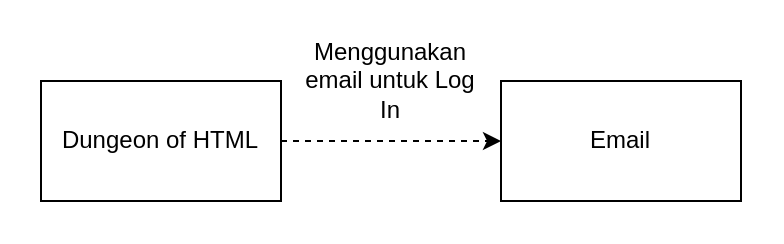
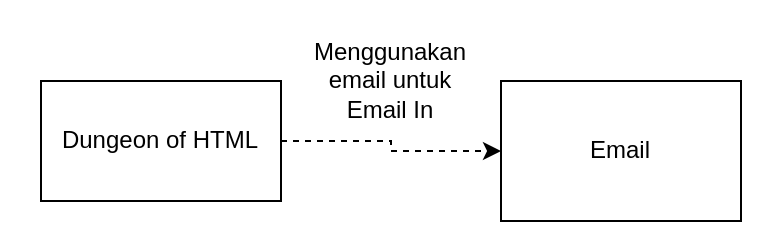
- <mxCell id="5" value="Menggunakan email untuk Log In" style="text;html=1;align=center;verticalAlign=middle;whiteSpace=wrap;rounded=0;" vertex="1" parent="1"><mxGeometry x="150" y="20" width="90" height="40" as="geometry" /></mxCell>
+ <mxCell id="5" value="Menggunakan email untuk Email In" style="text;html=1;align=center;verticalAlign=middle;whiteSpace=wrap;rounded=0;" vertex="1" parent="1"><mxGeometry x="150" y="20" width="90" height="40" as="geometry" /></mxCell>
- <mxCell id="4" value="Email" style="rounded=0;whiteSpace=wrap;html=1;" vertex="1" parent="1"><mxGeometry x="250" y="40" width="120" height="60" as="geometry" /></mxCell>
+ <mxCell id="4" value="Email" style="rounded=0;whiteSpace=wrap;html=1;" vertex="1" parent="1"><mxGeometry x="250" y="40" width="120" height="70" as="geometry" /></mxCell>
